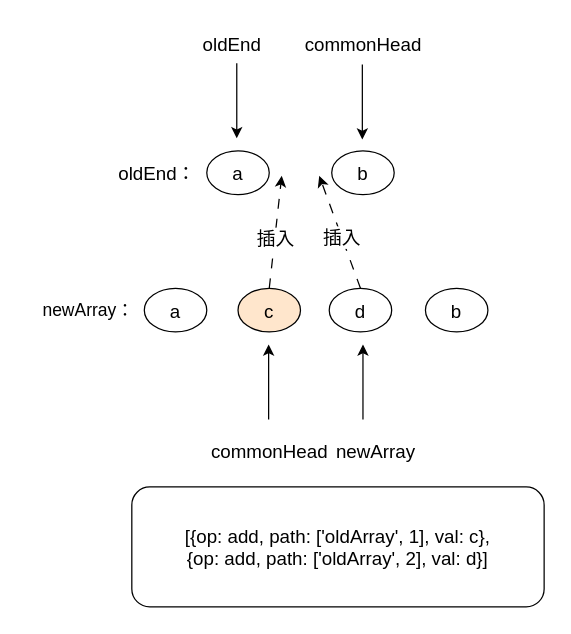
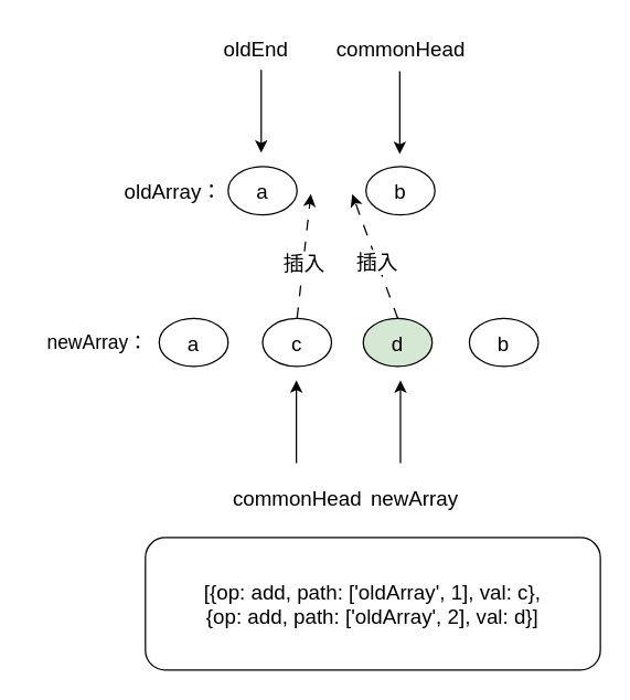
- <mxCell id="20" value="oldEnd：" style="text;html=1;align=center;verticalAlign=middle;resizable=0;points=[];autosize=1;strokeColor=none;fillColor=none;fontSize=15;" parent="1" vertex="1"><mxGeometry x="80" y="122.5" width="90" height="30" as="geometry" /></mxCell>
+ <mxCell id="20" value="oldArray：" style="text;html=1;align=center;verticalAlign=middle;resizable=0;points=[];autosize=1;strokeColor=none;fillColor=none;fontSize=15;" parent="1" vertex="1"><mxGeometry x="80" y="122.5" width="90" height="30" as="geometry" /></mxCell>
- <mxCell id="6" value="c" style="ellipse;whiteSpace=wrap;html=1;fontSize=15;fillColor=#ffe6cc;" parent="1" vertex="1"><mxGeometry x="190" y="230" width="50" height="35" as="geometry" /></mxCell>
+ <mxCell id="6" value="c" style="ellipse;whiteSpace=wrap;html=1;fontSize=15;" parent="1" vertex="1"><mxGeometry x="190" y="230" width="50" height="35" as="geometry" /></mxCell>
- <mxCell id="7" value="d" style="ellipse;whiteSpace=wrap;html=1;fontSize=15;" parent="1" vertex="1"><mxGeometry x="263" y="230" width="50" height="35" as="geometry" /></mxCell>
+ <mxCell id="7" value="d" style="ellipse;whiteSpace=wrap;html=1;fontSize=15;fillColor=#d5e8d4;" parent="1" vertex="1"><mxGeometry x="263" y="230" width="50" height="35" as="geometry" /></mxCell>
